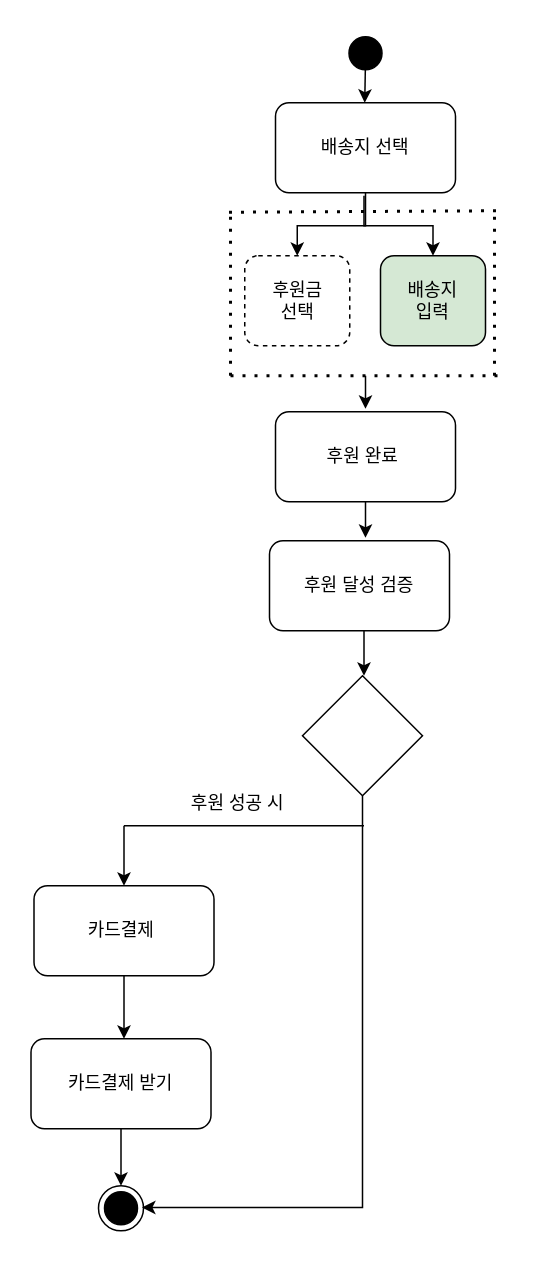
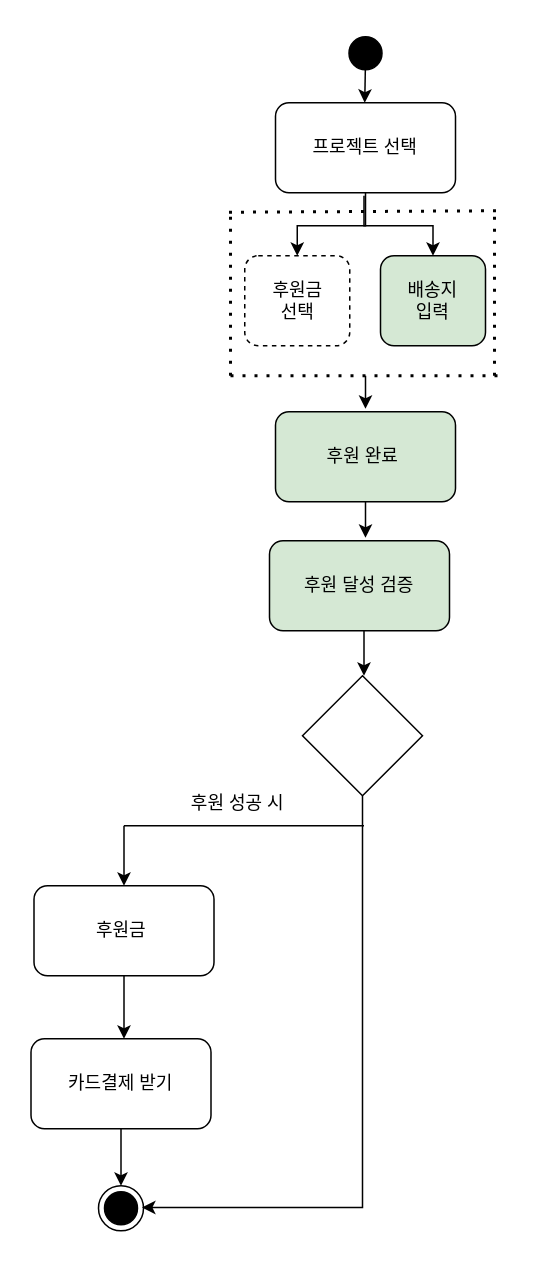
- <mxCell id="4" value="배송지 선택" style="rounded=1;whiteSpace=wrap;html=1;strokeColor=#000000;" vertex="1" parent="1"><mxGeometry x="183" y="68" width="120" height="60" as="geometry" /></mxCell>
+ <mxCell id="4" value="프로젝트 선택" style="rounded=1;whiteSpace=wrap;html=1;strokeColor=#000000;" vertex="1" parent="1"><mxGeometry x="183" y="68" width="120" height="60" as="geometry" /></mxCell>
- <mxCell id="17" value="후원 완료&amp;nbsp;" style="rounded=1;whiteSpace=wrap;html=1;strokeColor=#000000;" vertex="1" parent="1"><mxGeometry x="183" y="274" width="120" height="60" as="geometry" /></mxCell>
+ <mxCell id="17" value="후원 완료&amp;nbsp;" style="rounded=1;whiteSpace=wrap;html=1;strokeColor=#000000;fillColor=#d5e8d4;" vertex="1" parent="1"><mxGeometry x="183" y="274" width="120" height="60" as="geometry" /></mxCell>
- <mxCell id="26" value="후원 달성 검증" style="rounded=1;whiteSpace=wrap;html=1;strokeColor=#000000;" vertex="1" parent="1"><mxGeometry x="179" y="360" width="120" height="60" as="geometry" /></mxCell>
+ <mxCell id="26" value="후원 달성 검증" style="rounded=1;whiteSpace=wrap;html=1;strokeColor=#000000;fillColor=#d5e8d4;" vertex="1" parent="1"><mxGeometry x="179" y="360" width="120" height="60" as="geometry" /></mxCell>
- <mxCell id="8" value="카드결제&amp;nbsp;" style="rounded=1;whiteSpace=wrap;html=1;strokeColor=#000000;" vertex="1" parent="1"><mxGeometry x="22" y="590" width="120" height="60" as="geometry" /></mxCell>
+ <mxCell id="8" value="후원금&amp;nbsp;" style="rounded=1;whiteSpace=wrap;html=1;strokeColor=#000000;" vertex="1" parent="1"><mxGeometry x="22" y="590" width="120" height="60" as="geometry" /></mxCell>
